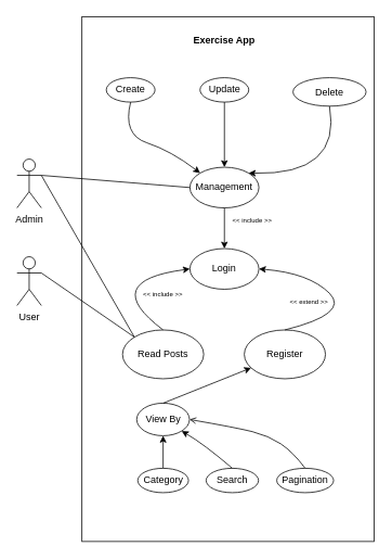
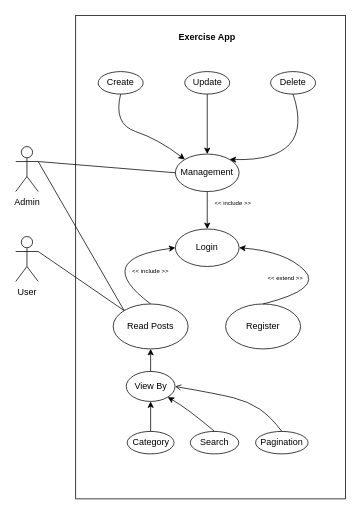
- <mxCell id="20" value="Delete" style="ellipse;whiteSpace=wrap;html=1;" vertex="1" parent="1"><mxGeometry x="360" y="95" width="90" height="35" as="geometry" /></mxCell>
+ <mxCell id="20" value="Delete" style="ellipse;whiteSpace=wrap;html=1;" vertex="1" parent="1"><mxGeometry x="360" y="95" width="60" height="30" as="geometry" /></mxCell>
- <mxCell id="26" value="" style="endArrow=classic;html=1;rounded=0;exitX=0.5;exitY=0;exitDx=0;exitDy=0;" edge="1" parent="1" source="25" target="9"><mxGeometry width="50" height="50" relative="1" as="geometry"><mxPoint x="260" y="495" as="sourcePoint" /><mxPoint x="310" y="445" as="targetPoint" /></mxGeometry></mxCell>
+ <mxCell id="26" value="" style="endArrow=classic;html=1;rounded=0;entryX=0.5;entryY=1;entryDx=0;entryDy=0;exitX=0.5;exitY=0;exitDx=0;exitDy=0;" edge="1" parent="1" source="25" target="5"><mxGeometry width="50" height="50" relative="1" as="geometry"><mxPoint x="260" y="495" as="sourcePoint" /><mxPoint x="310" y="445" as="targetPoint" /></mxGeometry></mxCell>
